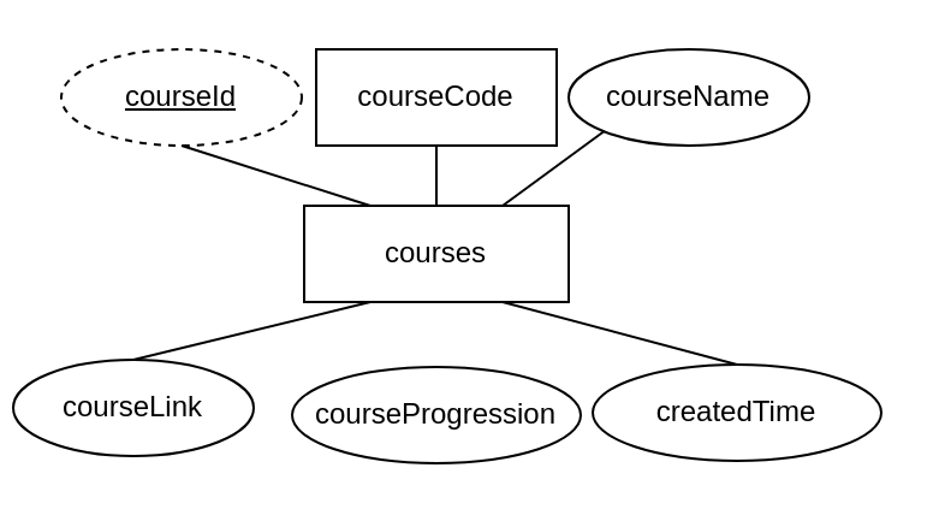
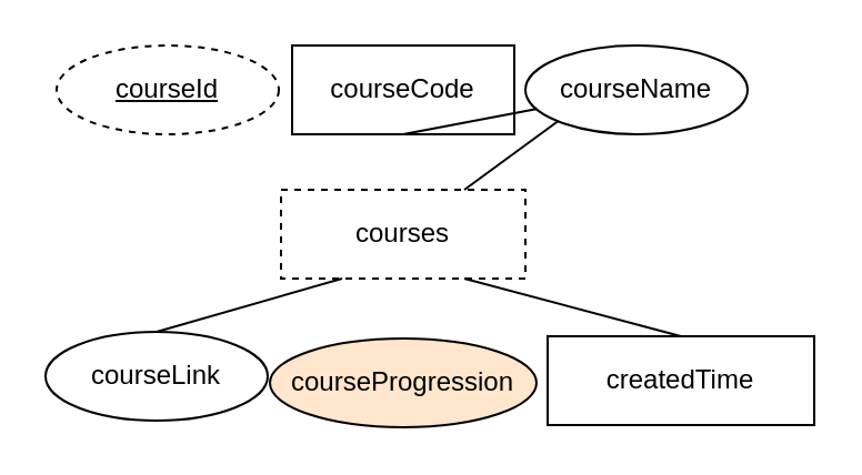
- <mxCell id="9" value="" style="endArrow=none;html=1;rounded=0;entryX=0.25;entryY=0;entryDx=0;entryDy=0;exitX=0.5;exitY=1;exitDx=0;exitDy=0;" edge="1" parent="1" source="3" target="2"><mxGeometry relative="1" as="geometry"><mxPoint x="-4" y="85" as="sourcePoint" /><mxPoint x="156" y="85" as="targetPoint" /></mxGeometry></mxCell>
- <mxCell id="10" value="" style="endArrow=none;html=1;rounded=0;exitX=0.5;exitY=1;exitDx=0;exitDy=0;entryX=0.5;entryY=0;entryDx=0;entryDy=0;" edge="1" parent="1" source="4" target="2"><mxGeometry relative="1" as="geometry"><mxPoint x="-144" y="155" as="sourcePoint" /><mxPoint x="16" y="155" as="targetPoint" /></mxGeometry></mxCell>
+ <mxCell id="10" value="" style="endArrow=none;html=1;rounded=0;exitX=0.5;exitY=1;exitDx=0;exitDy=0;" edge="1" parent="1" source="4" target="5"><mxGeometry relative="1" as="geometry"><mxPoint x="-144" y="155" as="sourcePoint" /><mxPoint x="16" y="155" as="targetPoint" /></mxGeometry></mxCell>
- <mxCell id="2" value="courses" style="whiteSpace=wrap;html=1;align=center;" parent="1" vertex="1"><mxGeometry x="126" y="85" width="110" height="40" as="geometry" /></mxCell>
+ <mxCell id="2" value="courses" style="whiteSpace=wrap;html=1;align=center;dashed=1;" parent="1" vertex="1"><mxGeometry x="126" y="85" width="110" height="40" as="geometry" /></mxCell>
- <mxCell id="6" value="courseLink" style="ellipse;whiteSpace=wrap;html=1;align=center;" parent="1" vertex="1"><mxGeometry x="5" y="149" width="100" height="40" as="geometry" /></mxCell>
+ <mxCell id="6" value="courseLink" style="ellipse;whiteSpace=wrap;html=1;align=center;" parent="1" vertex="1"><mxGeometry x="20" y="149" width="100" height="40" as="geometry" /></mxCell>
- <mxCell id="8" value="createdTime" style="ellipse;whiteSpace=wrap;html=1;align=center;" parent="1" vertex="1"><mxGeometry x="246" y="151" width="120" height="40" as="geometry" /></mxCell>
+ <mxCell id="8" value="createdTime" style="whiteSpace=wrap;html=1;align=center;rounded=0;" parent="1" vertex="1"><mxGeometry x="246" y="151" width="120" height="40" as="geometry" /></mxCell>
- <mxCell id="7" value="courseProgression" style="ellipse;whiteSpace=wrap;html=1;align=center;" parent="1" vertex="1"><mxGeometry x="121" y="152" width="120" height="40" as="geometry" /></mxCell>
+ <mxCell id="7" value="courseProgression" style="ellipse;whiteSpace=wrap;html=1;align=center;fillColor=#ffe6cc;" parent="1" vertex="1"><mxGeometry x="121" y="152" width="120" height="40" as="geometry" /></mxCell>
